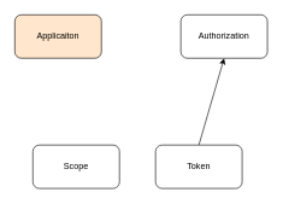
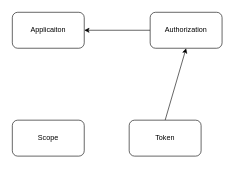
- <mxCell id="2" value="Applicaiton" style="rounded=1;whiteSpace=wrap;html=1;fillColor=#ffe6cc;" vertex="1" parent="1"><mxGeometry x="20" y="20" width="120" height="60" as="geometry" /></mxCell>
+ <mxCell id="2" value="Applicaiton" style="rounded=1;whiteSpace=wrap;html=1;" vertex="1" parent="1"><mxGeometry x="20" y="20" width="120" height="60" as="geometry" /></mxCell>
+ <mxCell id="3" style="edgeStyle=none;html=1;exitX=0;exitY=0.5;exitDx=0;exitDy=0;entryX=1;entryY=0.5;entryDx=0;entryDy=0;" edge="1" parent="1" source="4" target="2"><mxGeometry relative="1" as="geometry" /></mxCell>
- <mxCell id="7" value="Scope" style="rounded=1;whiteSpace=wrap;html=1;" vertex="1" parent="1"><mxGeometry x="45" y="200" width="120" height="60" as="geometry" /></mxCell>
+ <mxCell id="7" value="Scope" style="rounded=1;whiteSpace=wrap;html=1;" vertex="1" parent="1"><mxGeometry x="20" y="200" width="120" height="60" as="geometry" /></mxCell>
